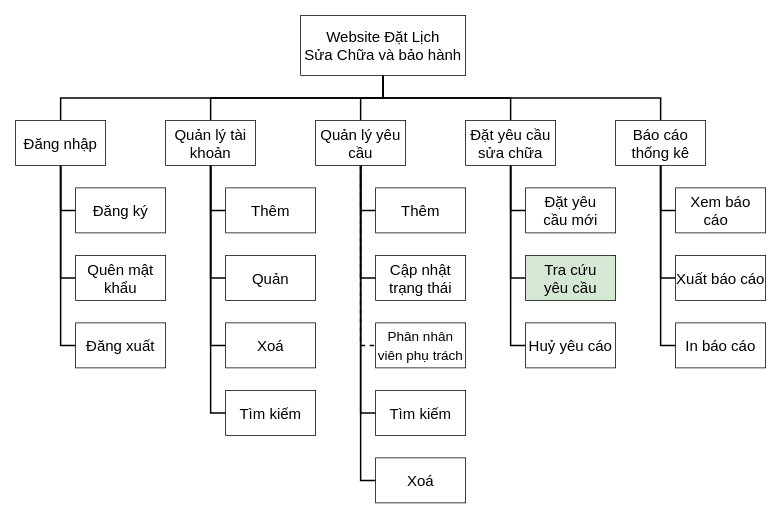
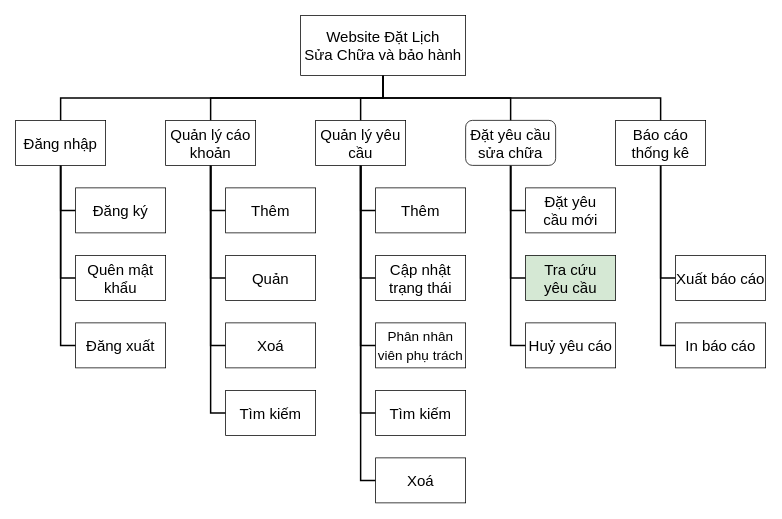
- <mxCell id="19" value="&lt;font style=&quot;font-size: 20px;&quot;&gt;Quản lý tài khoản&lt;/font&gt;" style="rounded=0;whiteSpace=wrap;html=1;" vertex="1" parent="1"><mxGeometry x="220" y="160" width="120" height="60" as="geometry" /></mxCell>
+ <mxCell id="19" value="&lt;font style=&quot;font-size: 20px;&quot;&gt;Quản lý cáo khoản&lt;/font&gt;" style="rounded=0;whiteSpace=wrap;html=1;" vertex="1" parent="1"><mxGeometry x="220" y="160" width="120" height="60" as="geometry" /></mxCell>
- <mxCell id="38" value="&lt;span style=&quot;font-size: 20px;&quot;&gt;Đặt yêu cầu sửa chữa&lt;/span&gt;" style="rounded=0;whiteSpace=wrap;html=1;" vertex="1" parent="1"><mxGeometry x="620" y="160" width="120" height="60" as="geometry" /></mxCell>
+ <mxCell id="38" value="&lt;span style=&quot;font-size: 20px;&quot;&gt;Đặt yêu cầu sửa chữa&lt;/span&gt;" style="whiteSpace=wrap;html=1;rounded=1;" vertex="1" parent="1"><mxGeometry x="620" y="160" width="120" height="60" as="geometry" /></mxCell>
- <mxCell id="42" style="edgeStyle=orthogonalEdgeStyle;rounded=0;orthogonalLoop=1;jettySize=auto;html=1;entryX=0;entryY=0.5;entryDx=0;entryDy=0;strokeWidth=2;endArrow=none;endFill=0;" edge="1" parent="1" source="45" target="46"><mxGeometry relative="1" as="geometry" /></mxCell>
- <mxCell id="46" value="Xem báo cáo&lt;span style=&quot;white-space: pre;&quot;&gt;&#09;&lt;/span&gt;" style="rounded=0;whiteSpace=wrap;html=1;fontSize=20;" vertex="1" parent="1"><mxGeometry x="900" y="250" width="120" height="60" as="geometry" /></mxCell>
- <mxCell id="26" style="edgeStyle=orthogonalEdgeStyle;rounded=0;orthogonalLoop=1;jettySize=auto;html=1;entryX=0;entryY=0.5;entryDx=0;entryDy=0;strokeWidth=2;endArrow=none;endFill=0;dashed=1;" edge="1" parent="1" source="29" target="32"><mxGeometry relative="1" as="geometry" /></mxCell>
+ <mxCell id="26" style="edgeStyle=orthogonalEdgeStyle;rounded=0;orthogonalLoop=1;jettySize=auto;html=1;entryX=0;entryY=0.5;entryDx=0;entryDy=0;strokeWidth=2;endArrow=none;endFill=0;" edge="1" parent="1" source="29" target="32"><mxGeometry relative="1" as="geometry" /></mxCell>
